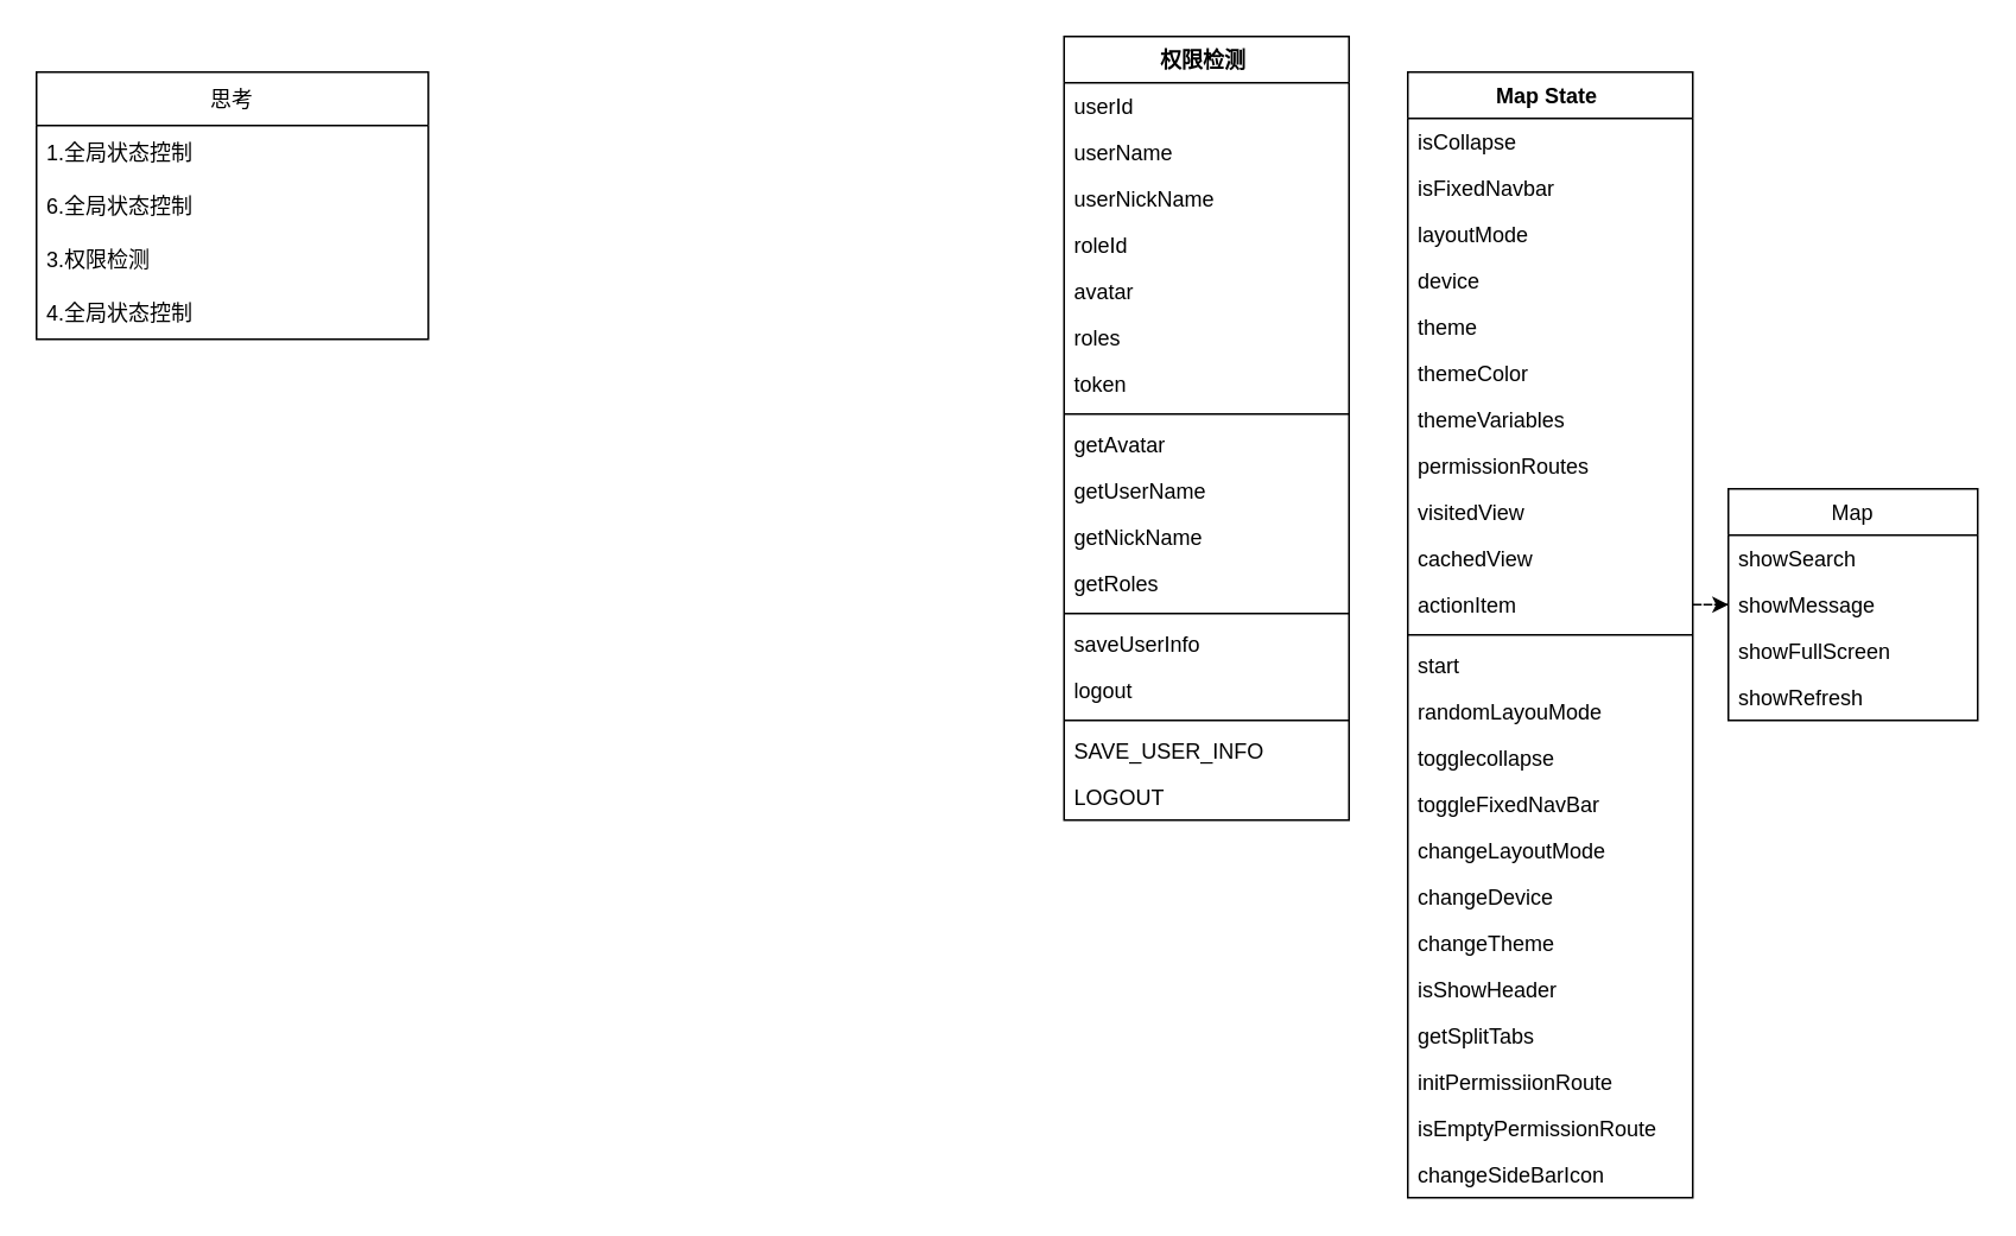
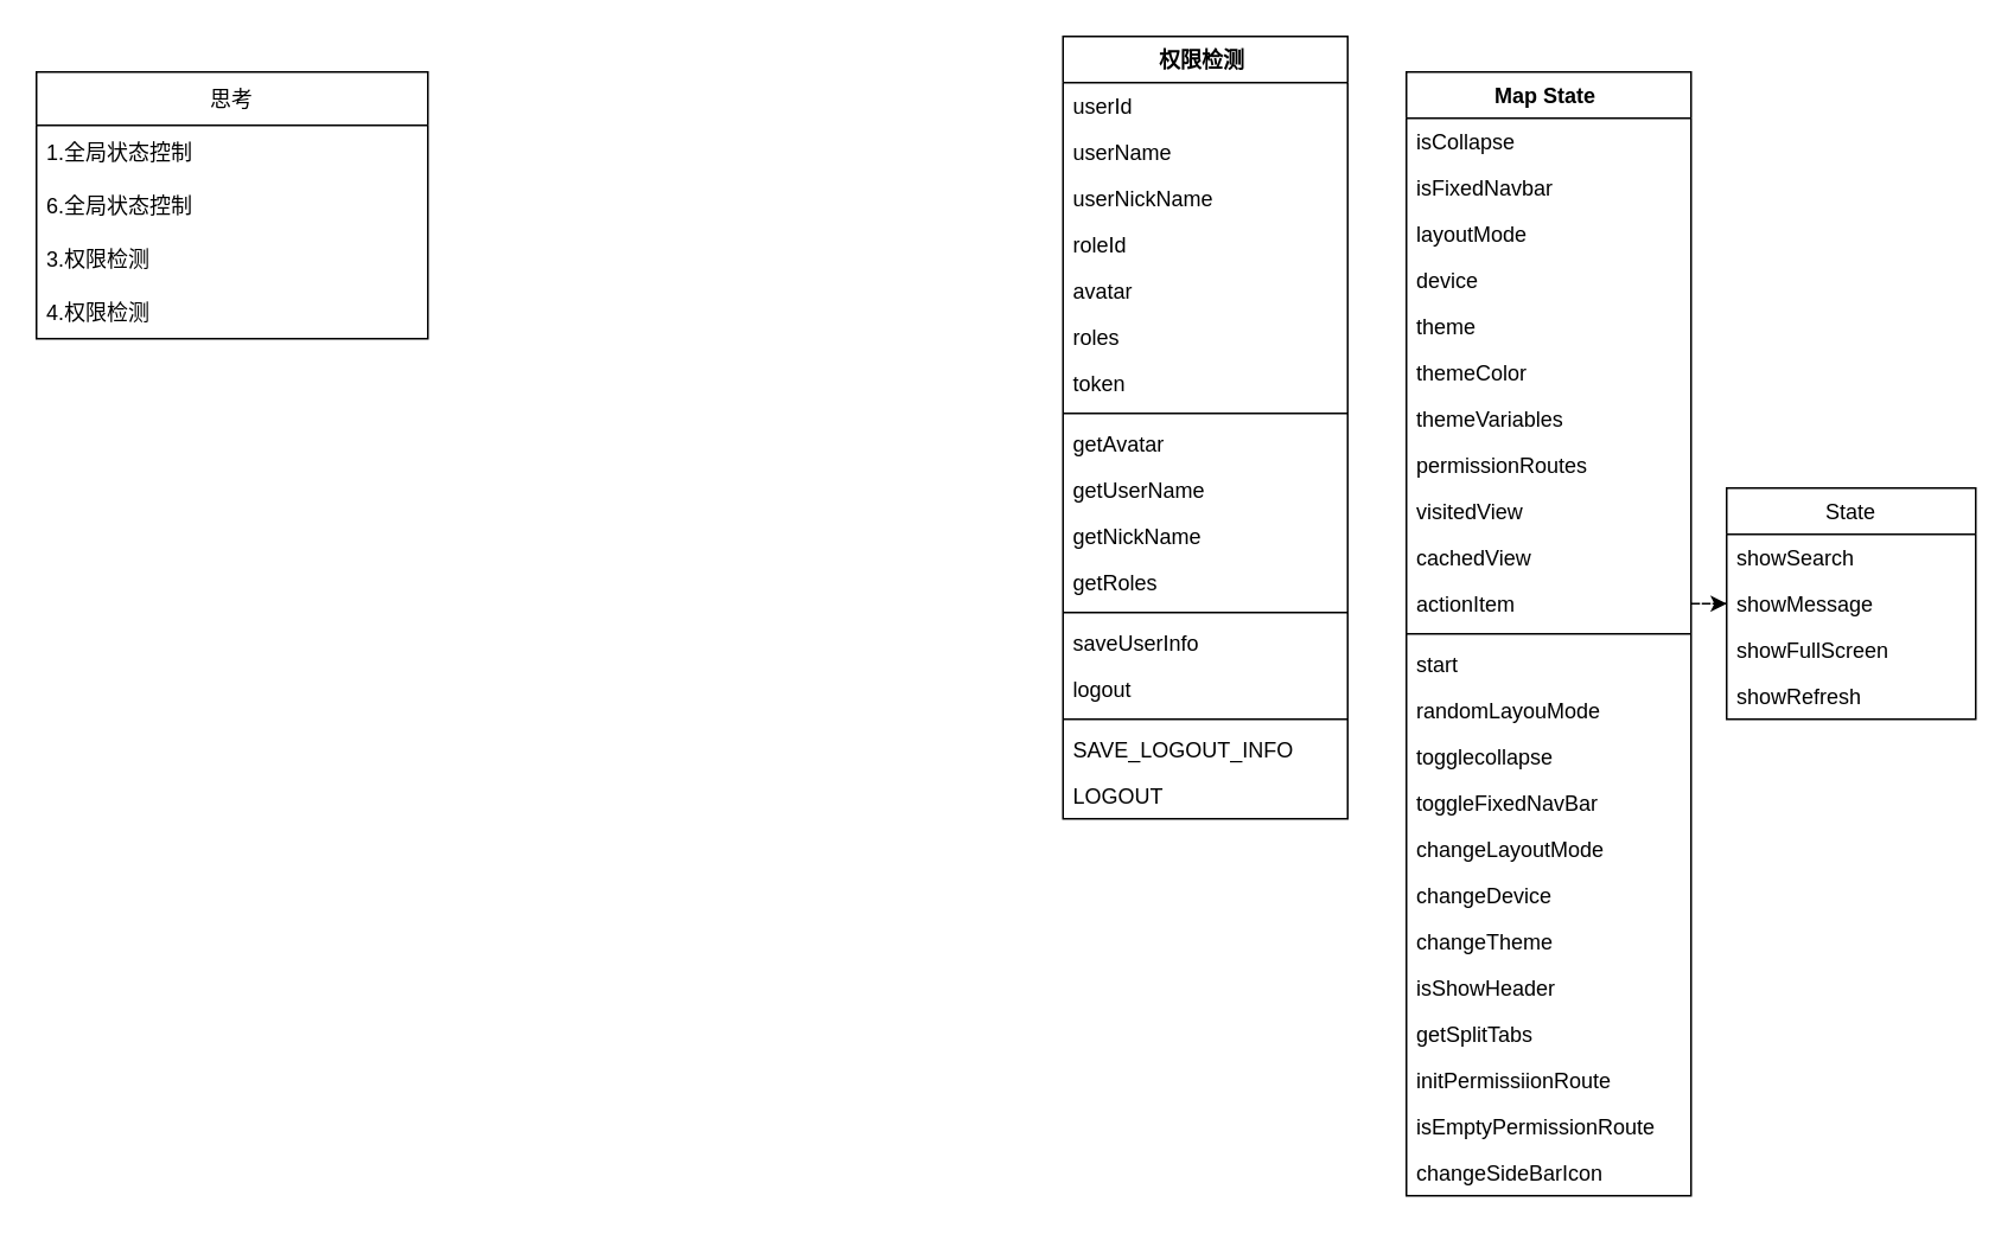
- <mxCell id="6" value="4.全局状态控制" style="text;strokeColor=none;fillColor=none;align=left;verticalAlign=middle;spacingLeft=4;spacingRight=4;overflow=hidden;points=[[0,0.5],[1,0.5]];portConstraint=eastwest;rotatable=0;" parent="2" vertex="1"><mxGeometry y="120" width="220" height="30" as="geometry" /></mxCell>
+ <mxCell id="6" value="4.权限检测" style="text;strokeColor=none;fillColor=none;align=left;verticalAlign=middle;spacingLeft=4;spacingRight=4;overflow=hidden;points=[[0,0.5],[1,0.5]];portConstraint=eastwest;rotatable=0;" parent="2" vertex="1"><mxGeometry y="120" width="220" height="30" as="geometry" /></mxCell>
- <mxCell id="51" value="Map" style="swimlane;fontStyle=0;childLayout=stackLayout;horizontal=1;startSize=26;fillColor=none;horizontalStack=0;resizeParent=1;resizeParentMax=0;resizeLast=0;collapsible=1;marginBottom=0;" vertex="1" parent="1"><mxGeometry x="970" y="274" width="140" height="130" as="geometry" /></mxCell>
+ <mxCell id="51" value="State" style="swimlane;fontStyle=0;childLayout=stackLayout;horizontal=1;startSize=26;fillColor=none;horizontalStack=0;resizeParent=1;resizeParentMax=0;resizeLast=0;collapsible=1;marginBottom=0;" vertex="1" parent="1"><mxGeometry x="970" y="274" width="140" height="130" as="geometry" /></mxCell>
- <mxCell id="49" value="SAVE_USER_INFO" style="text;strokeColor=none;fillColor=none;align=left;verticalAlign=top;spacingLeft=4;spacingRight=4;overflow=hidden;rotatable=0;points=[[0,0.5],[1,0.5]];portConstraint=eastwest;" vertex="1" parent="32"><mxGeometry y="388" width="160" height="26" as="geometry" /></mxCell>
+ <mxCell id="49" value="SAVE_LOGOUT_INFO" style="text;strokeColor=none;fillColor=none;align=left;verticalAlign=top;spacingLeft=4;spacingRight=4;overflow=hidden;rotatable=0;points=[[0,0.5],[1,0.5]];portConstraint=eastwest;" vertex="1" parent="32"><mxGeometry y="388" width="160" height="26" as="geometry" /></mxCell>
